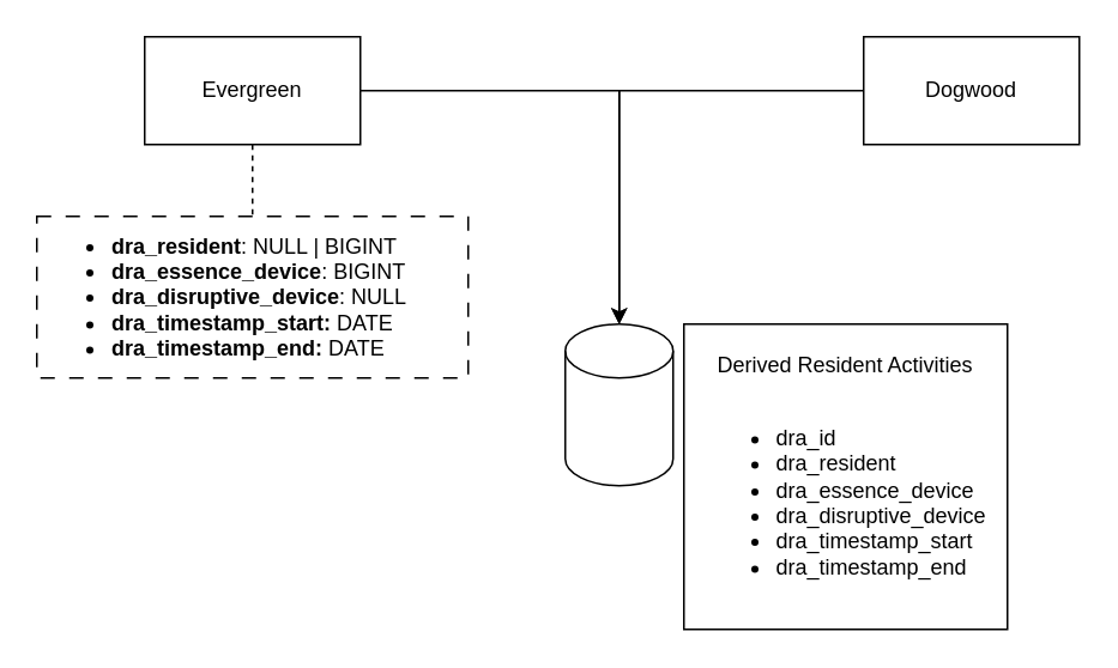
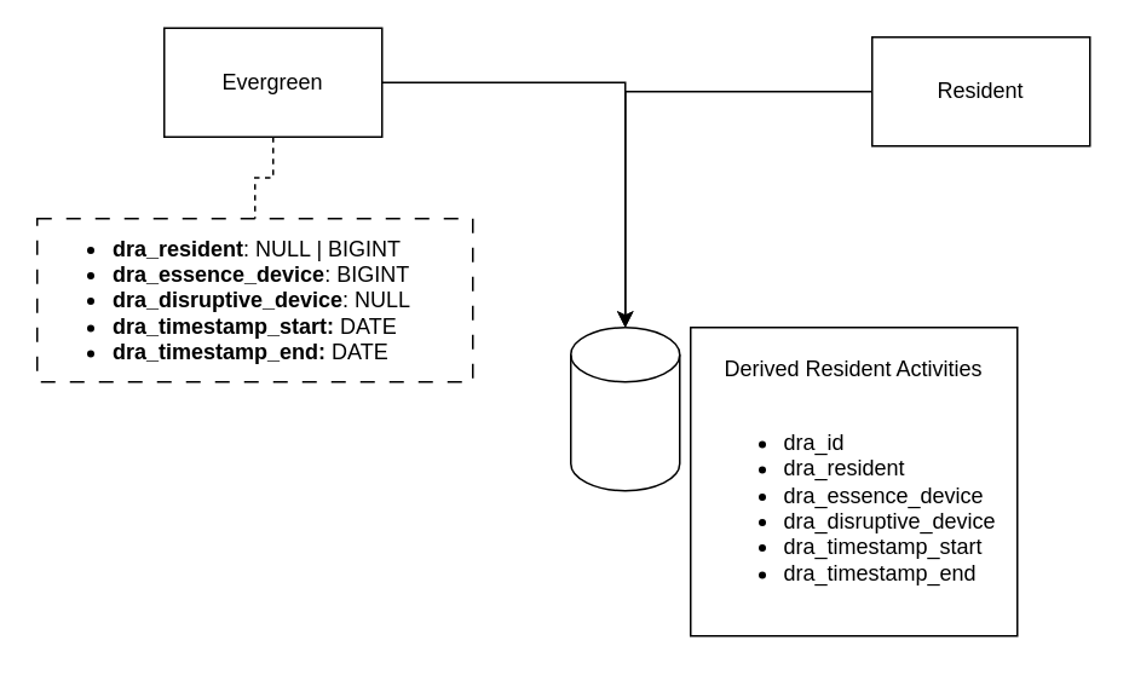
- <mxCell id="5" value="Evergreen" style="rounded=0;whiteSpace=wrap;html=1;" vertex="1" parent="1"><mxGeometry x="80" y="20" width="120" height="60" as="geometry" /></mxCell>
+ <mxCell id="5" value="Evergreen" style="rounded=0;whiteSpace=wrap;html=1;" vertex="1" parent="1"><mxGeometry x="90" y="15" width="120" height="60" as="geometry" /></mxCell>
- <mxCell id="8" value="Dogwood" style="rounded=0;whiteSpace=wrap;html=1;" vertex="1" parent="1"><mxGeometry x="480" y="20" width="120" height="60" as="geometry" /></mxCell>
+ <mxCell id="8" value="Resident" style="rounded=0;whiteSpace=wrap;html=1;" vertex="1" parent="1"><mxGeometry x="480" y="20" width="120" height="60" as="geometry" /></mxCell>
